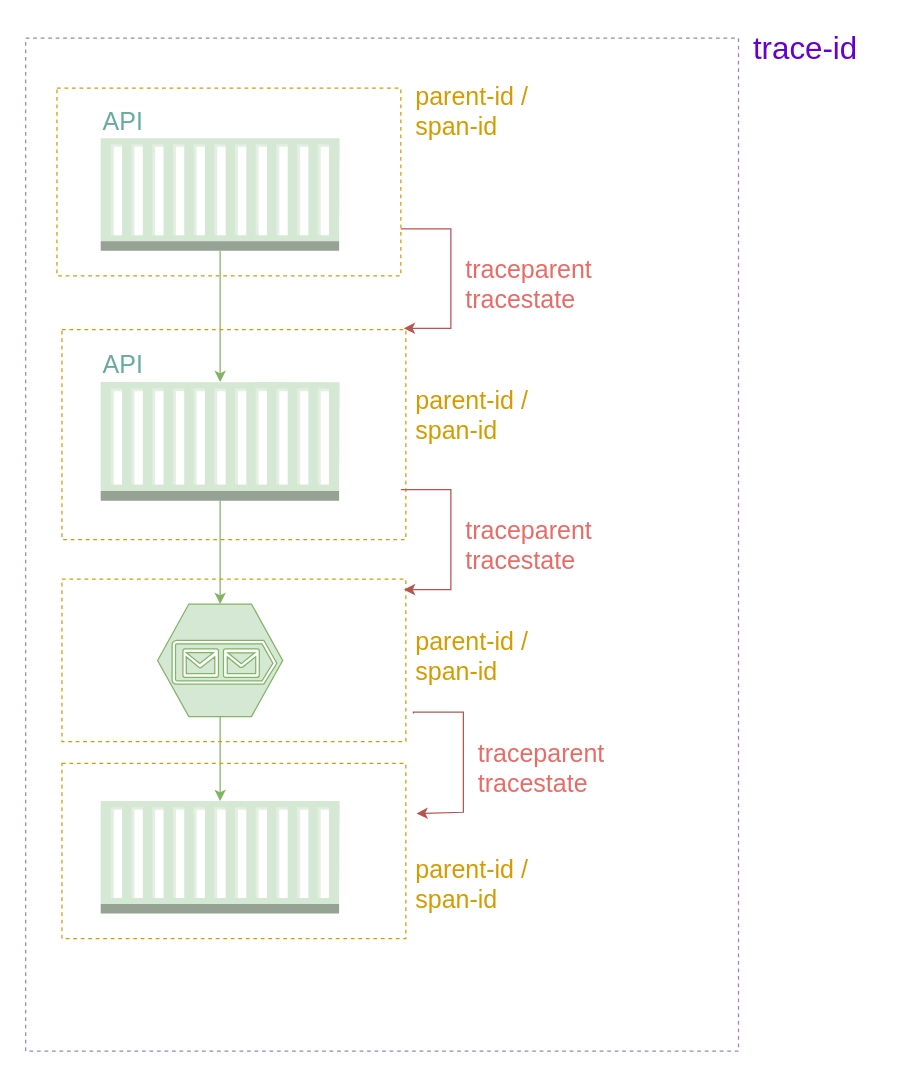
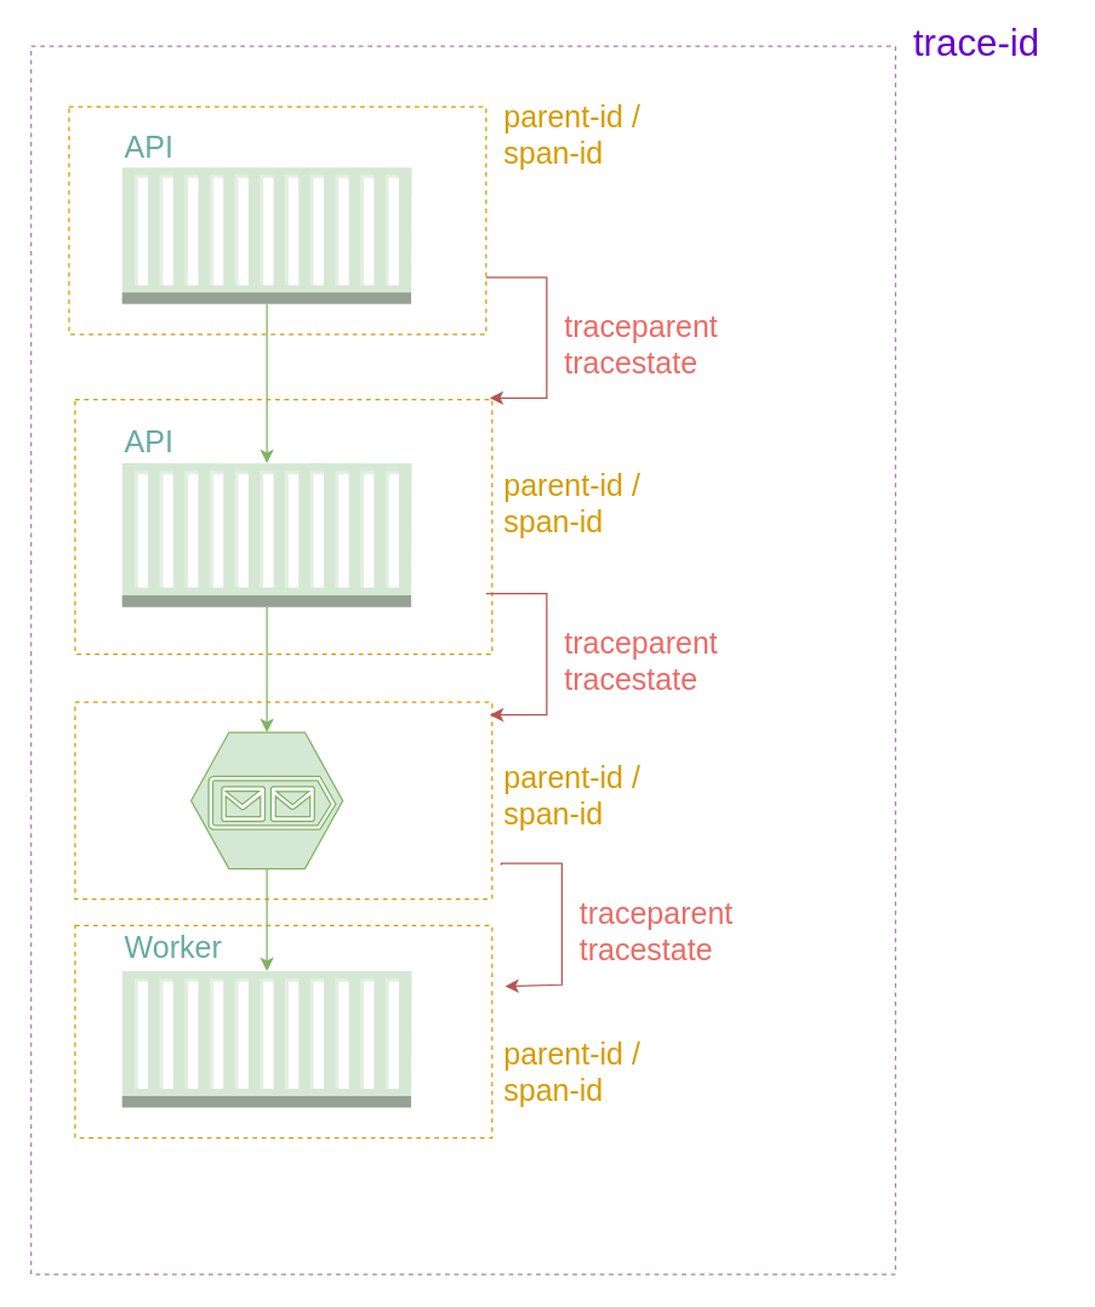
- <mxCell id="10" value="&lt;font color=&quot;#6600cc&quot;&gt;&lt;span style=&quot;font-size: 25px&quot;&gt;trace-id&lt;br&gt;&lt;/span&gt;&lt;/font&gt;" style="text;html=1;resizable=0;points=[];autosize=1;align=left;verticalAlign=top;spacingTop=-4;" parent="1" vertex="1"><mxGeometry x="600" y="20" width="100" height="20" as="geometry" /></mxCell>
+ <mxCell id="10" value="&lt;font color=&quot;#6600cc&quot;&gt;&lt;span style=&quot;font-size: 25px&quot;&gt;trace-id&lt;br&gt;&lt;/span&gt;&lt;/font&gt;" style="text;html=1;resizable=0;points=[];autosize=1;align=left;verticalAlign=top;spacingTop=-4;" parent="1" vertex="1"><mxGeometry x="600" y="10" width="100" height="20" as="geometry" /></mxCell>
+ <mxCell id="13" value="&lt;font style=&quot;font-size: 20px&quot;&gt;Worker&lt;br&gt;&lt;br&gt;&lt;/font&gt;" style="text;html=1;resizable=0;points=[];autosize=1;align=left;verticalAlign=top;spacingTop=-4;fontColor=#67AB9F;" parent="1" vertex="1"><mxGeometry x="80" y="610" width="80" height="30" as="geometry" /></mxCell>
